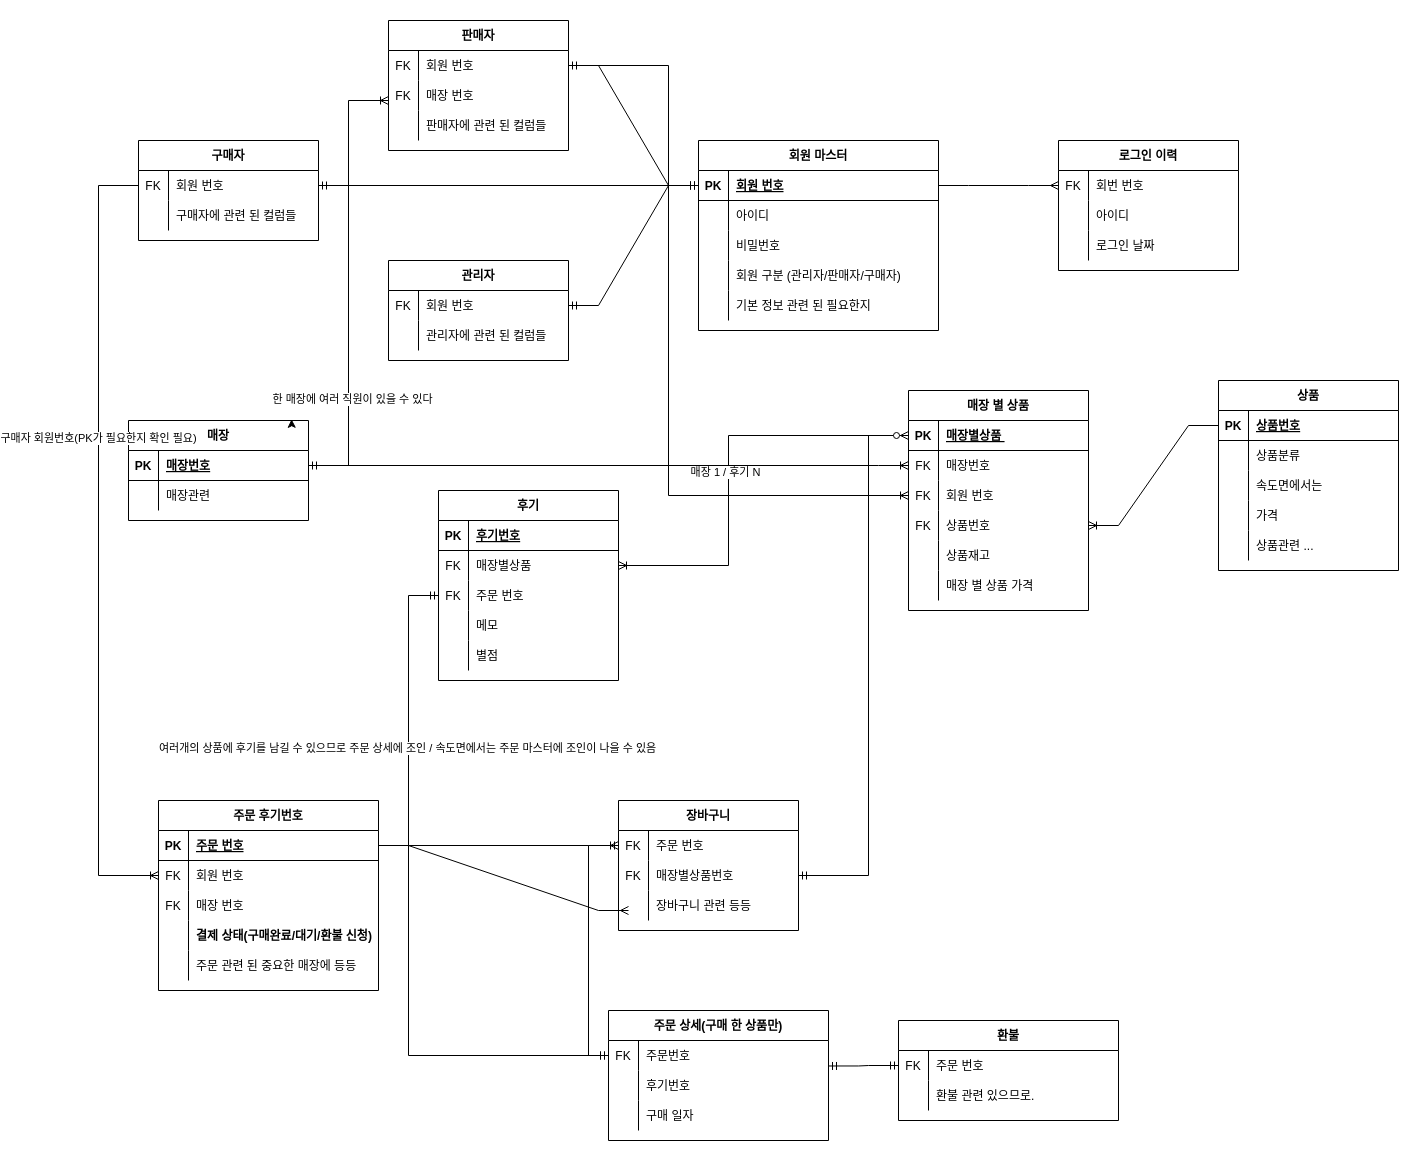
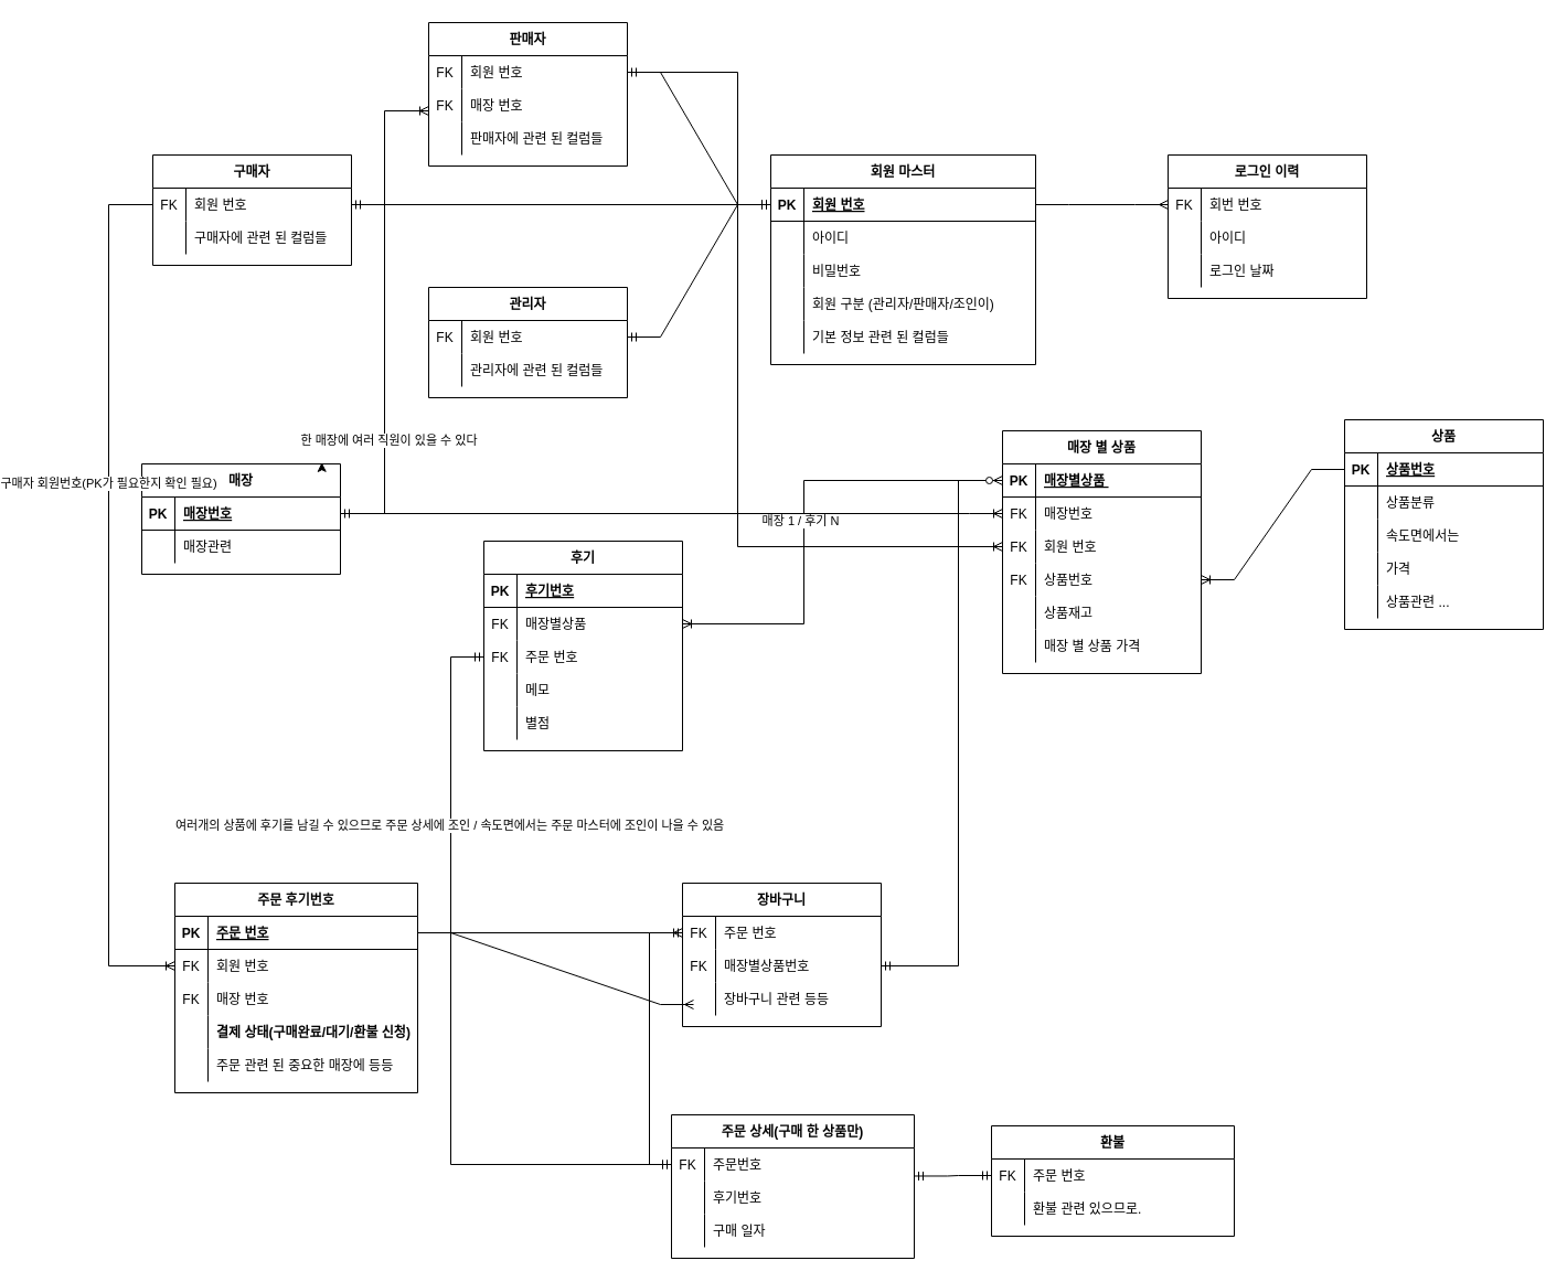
- <mxCell id="14" value="회원 구분 (관리자/판매자/구매자)" style="shape=partialRectangle;connectable=0;fillColor=none;top=0;left=0;bottom=0;right=0;align=left;spacingLeft=6;overflow=hidden;strokeColor=default;" vertex="1" parent="12"><mxGeometry x="30" width="210" height="30" as="geometry"><mxRectangle width="210" height="30" as="alternateBounds" /></mxGeometry></mxCell>
+ <mxCell id="14" value="회원 구분 (관리자/판매자/조인이)" style="shape=partialRectangle;connectable=0;fillColor=none;top=0;left=0;bottom=0;right=0;align=left;spacingLeft=6;overflow=hidden;strokeColor=default;" vertex="1" parent="12"><mxGeometry x="30" width="210" height="30" as="geometry"><mxRectangle width="210" height="30" as="alternateBounds" /></mxGeometry></mxCell>
- <mxCell id="17" value="기본 정보 관련 된 필요한지" style="shape=partialRectangle;connectable=0;fillColor=none;top=0;left=0;bottom=0;right=0;align=left;spacingLeft=6;overflow=hidden;" vertex="1" parent="15"><mxGeometry x="30" width="210" height="30" as="geometry"><mxRectangle width="210" height="30" as="alternateBounds" /></mxGeometry></mxCell>
+ <mxCell id="17" value="기본 정보 관련 된 컬럼들" style="shape=partialRectangle;connectable=0;fillColor=none;top=0;left=0;bottom=0;right=0;align=left;spacingLeft=6;overflow=hidden;" vertex="1" parent="15"><mxGeometry x="30" width="210" height="30" as="geometry"><mxRectangle width="210" height="30" as="alternateBounds" /></mxGeometry></mxCell>
